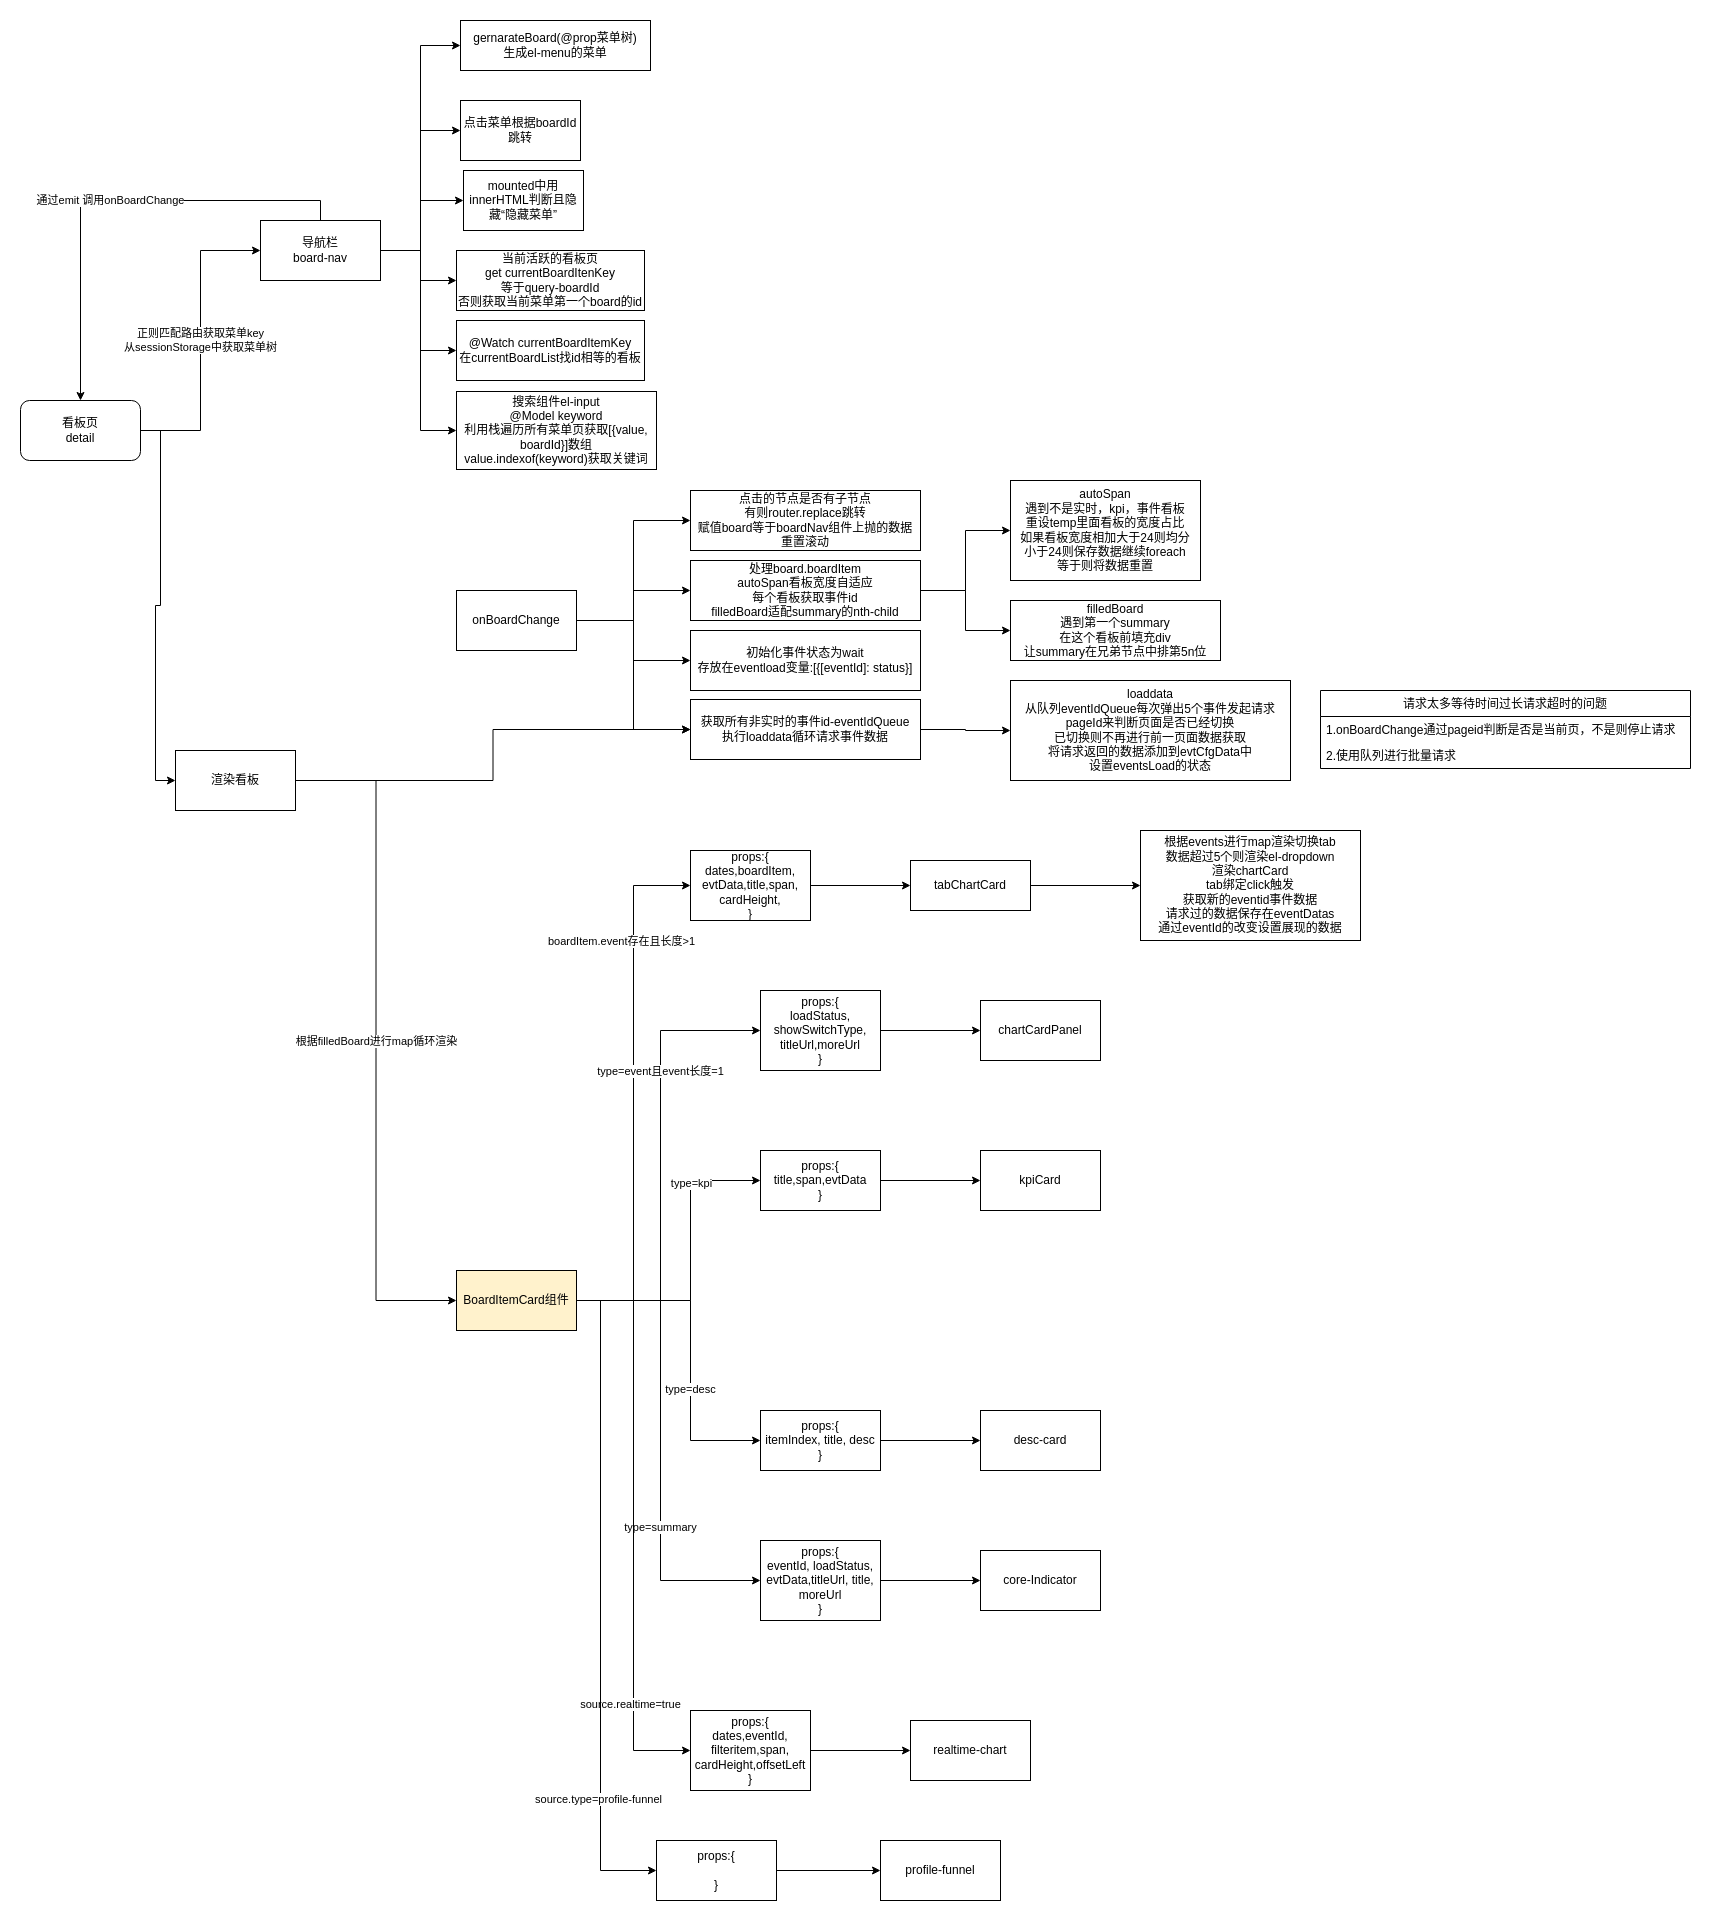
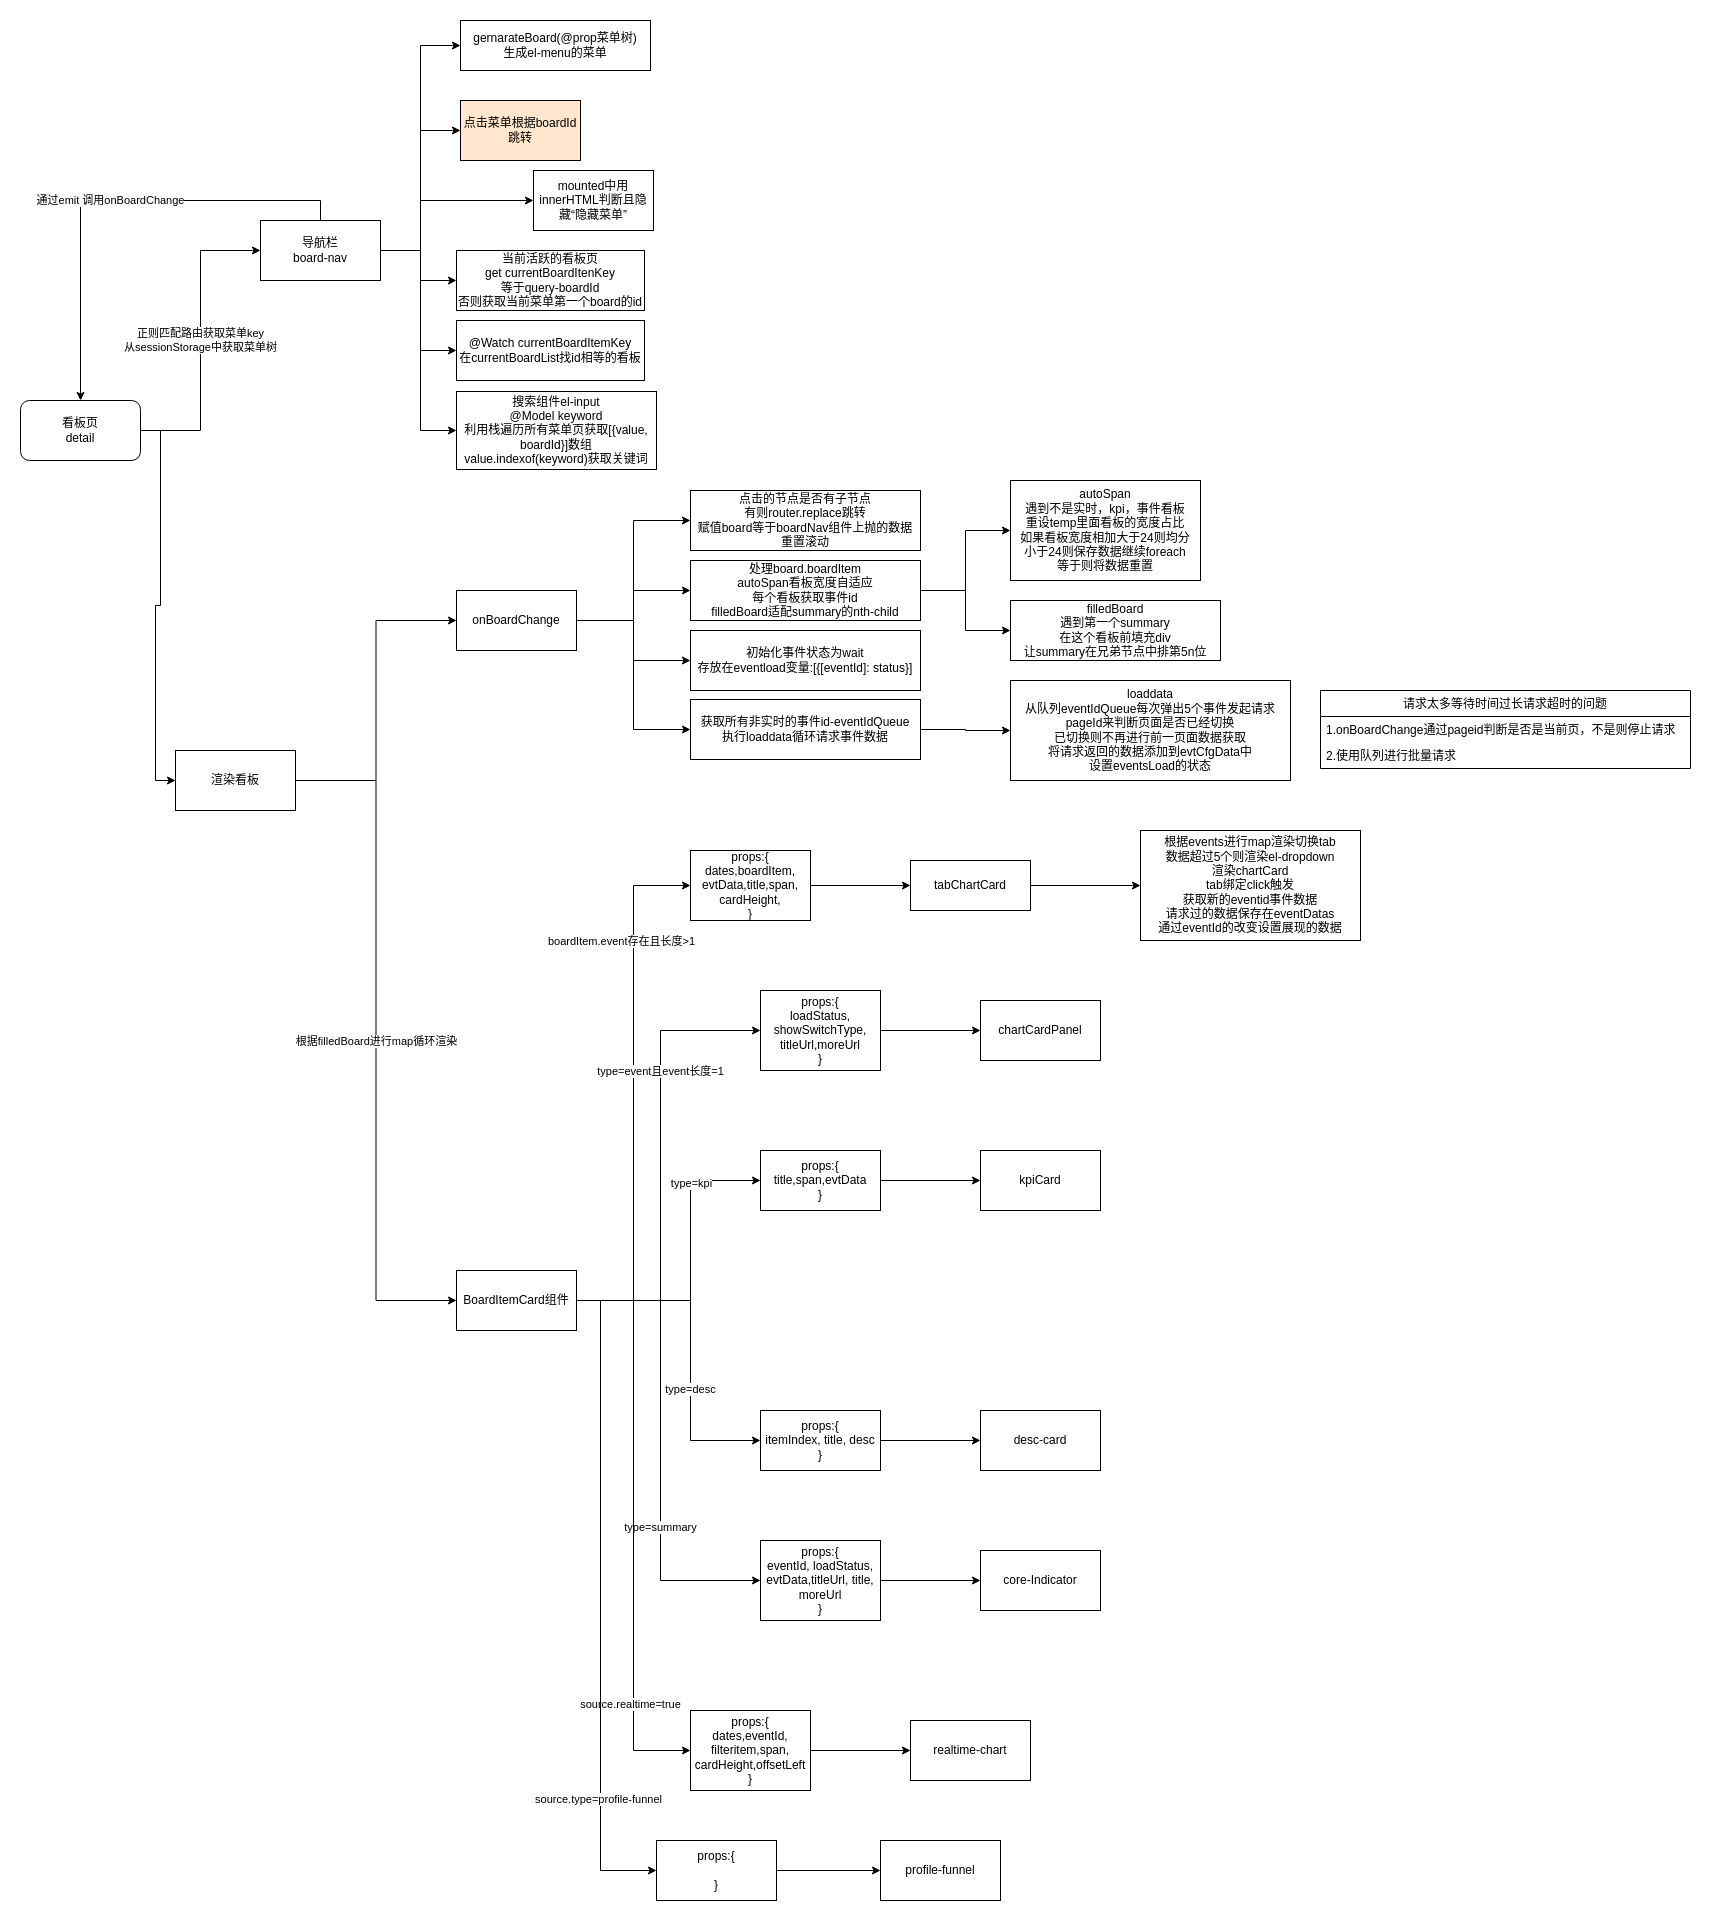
- <mxCell id="14" value="点击菜单根据boardId跳转" style="rounded=0;whiteSpace=wrap;html=1;" vertex="1" parent="1"><mxGeometry x="460" y="100" width="120" height="60" as="geometry" /></mxCell>
+ <mxCell id="14" value="点击菜单根据boardId跳转" style="rounded=0;whiteSpace=wrap;html=1;fillColor=#ffe6cc;" vertex="1" parent="1"><mxGeometry x="460" y="100" width="120" height="60" as="geometry" /></mxCell>
- <mxCell id="15" value="mounted中用innerHTML判断且隐藏“隐藏菜单”" style="rounded=0;whiteSpace=wrap;html=1;" vertex="1" parent="1"><mxGeometry x="463" y="170" width="120" height="60" as="geometry" /></mxCell>
+ <mxCell id="15" value="mounted中用innerHTML判断且隐藏“隐藏菜单”" style="rounded=0;whiteSpace=wrap;html=1;" vertex="1" parent="1"><mxGeometry x="533" y="170" width="120" height="60" as="geometry" /></mxCell>
- <mxCell id="19" style="edgeStyle=orthogonalEdgeStyle;rounded=0;orthogonalLoop=1;jettySize=auto;html=1;exitX=1;exitY=0.5;exitDx=0;exitDy=0;" edge="1" parent="1" source="21" target="34"><mxGeometry relative="1" as="geometry" /></mxCell>
+ <mxCell id="19" style="edgeStyle=orthogonalEdgeStyle;rounded=0;orthogonalLoop=1;jettySize=auto;html=1;exitX=1;exitY=0.5;exitDx=0;exitDy=0;entryX=0;entryY=0.5;entryDx=0;entryDy=0;" edge="1" parent="1" source="21" target="26"><mxGeometry relative="1" as="geometry" /></mxCell>
- <mxCell id="50" value="BoardItemCard组件" style="rounded=0;whiteSpace=wrap;html=1;fillColor=#fff2cc;" vertex="1" parent="1"><mxGeometry x="456" y="1270" width="120" height="60" as="geometry" /></mxCell>
+ <mxCell id="50" value="BoardItemCard组件" style="rounded=0;whiteSpace=wrap;html=1;" vertex="1" parent="1"><mxGeometry x="456" y="1270" width="120" height="60" as="geometry" /></mxCell>
